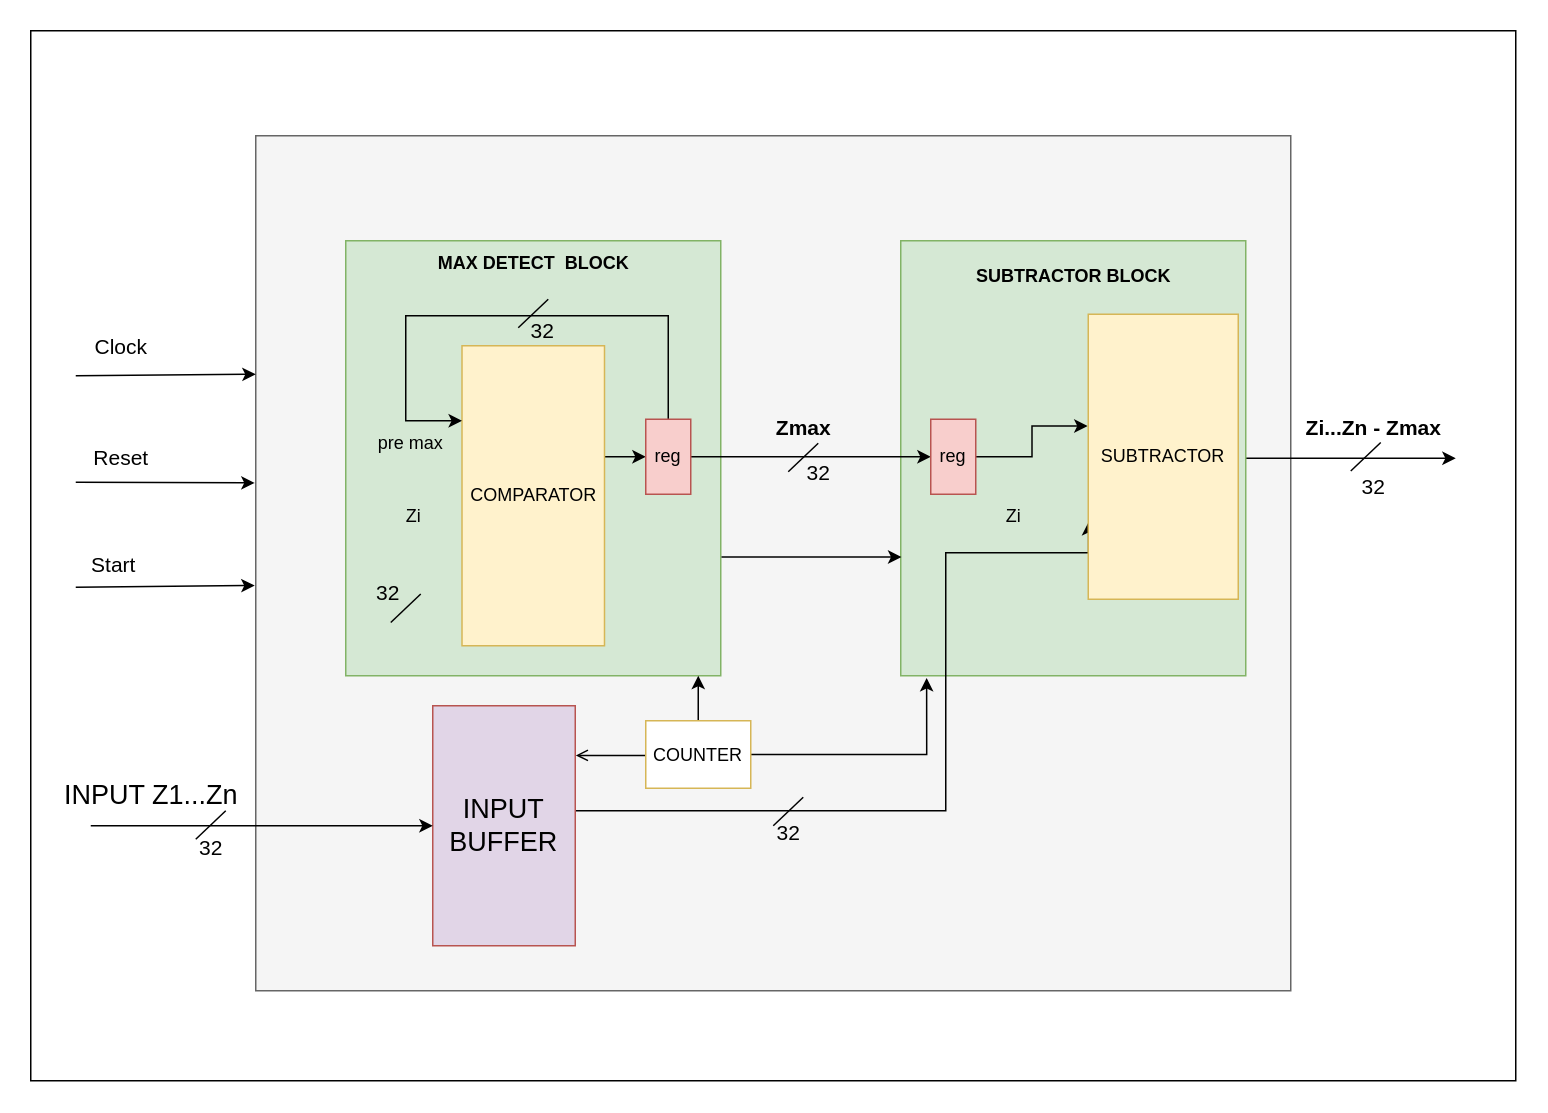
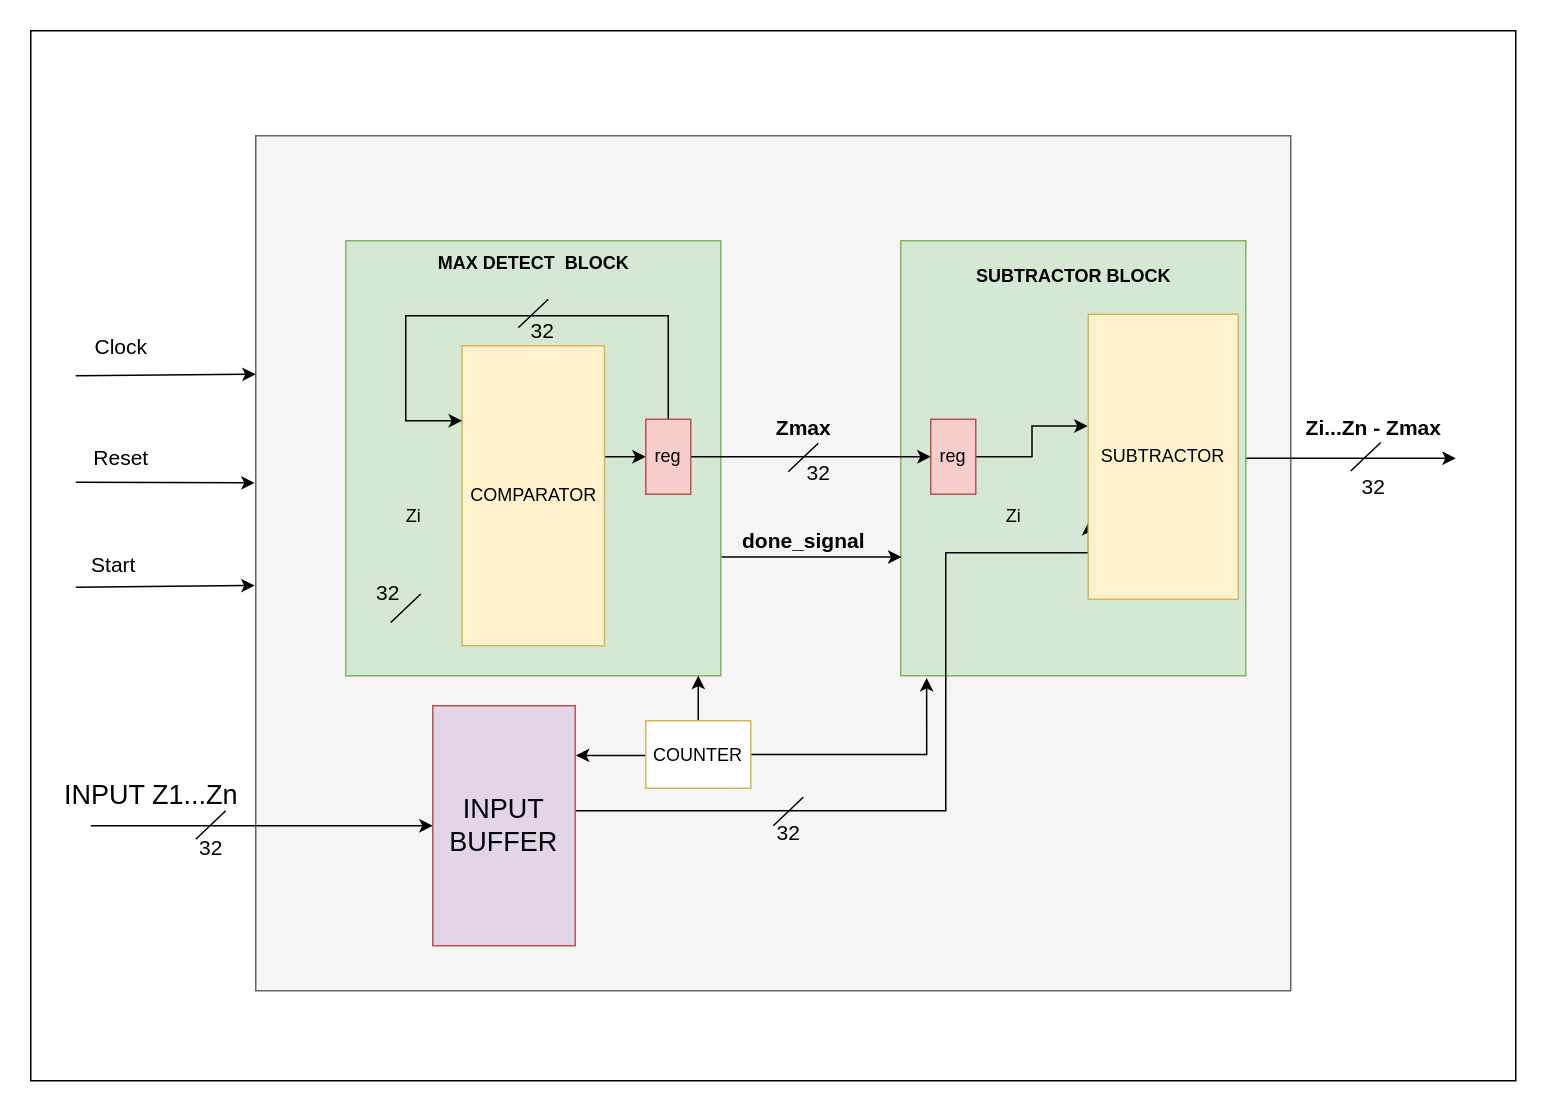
- <mxCell id="20" value="pre max" style="text;html=1;align=center;verticalAlign=middle;resizable=0;points=[];autosize=1;" vertex="1" parent="1"><mxGeometry x="237.5" y="280" width="70" height="30" as="geometry" /></mxCell>
+ <mxCell id="16" value="&lt;font style=&quot;font-size: 14px;&quot;&gt;&lt;b&gt;done_signal&lt;/b&gt;&lt;/font&gt;" style="text;html=1;align=center;verticalAlign=middle;resizable=0;points=[];autosize=1;" parent="1" vertex="1"><mxGeometry x="480" y="345" width="110" height="30" as="geometry" /></mxCell>
- <mxCell id="11" style="edgeStyle=orthogonalEdgeStyle;rounded=0;orthogonalLoop=1;jettySize=auto;html=1;entryX=1.004;entryY=0.207;entryDx=0;entryDy=0;entryPerimeter=0;fontSize=12;endArrow=open;" edge="1" parent="1" source="14" target="22"><mxGeometry relative="1" as="geometry"><Array as="points"><mxPoint x="410" y="502" /></Array></mxGeometry></mxCell>
+ <mxCell id="11" style="edgeStyle=orthogonalEdgeStyle;rounded=0;orthogonalLoop=1;jettySize=auto;html=1;entryX=1.004;entryY=0.207;entryDx=0;entryDy=0;entryPerimeter=0;fontSize=12;" edge="1" parent="1" source="14" target="22"><mxGeometry relative="1" as="geometry"><Array as="points"><mxPoint x="410" y="502" /></Array></mxGeometry></mxCell>
